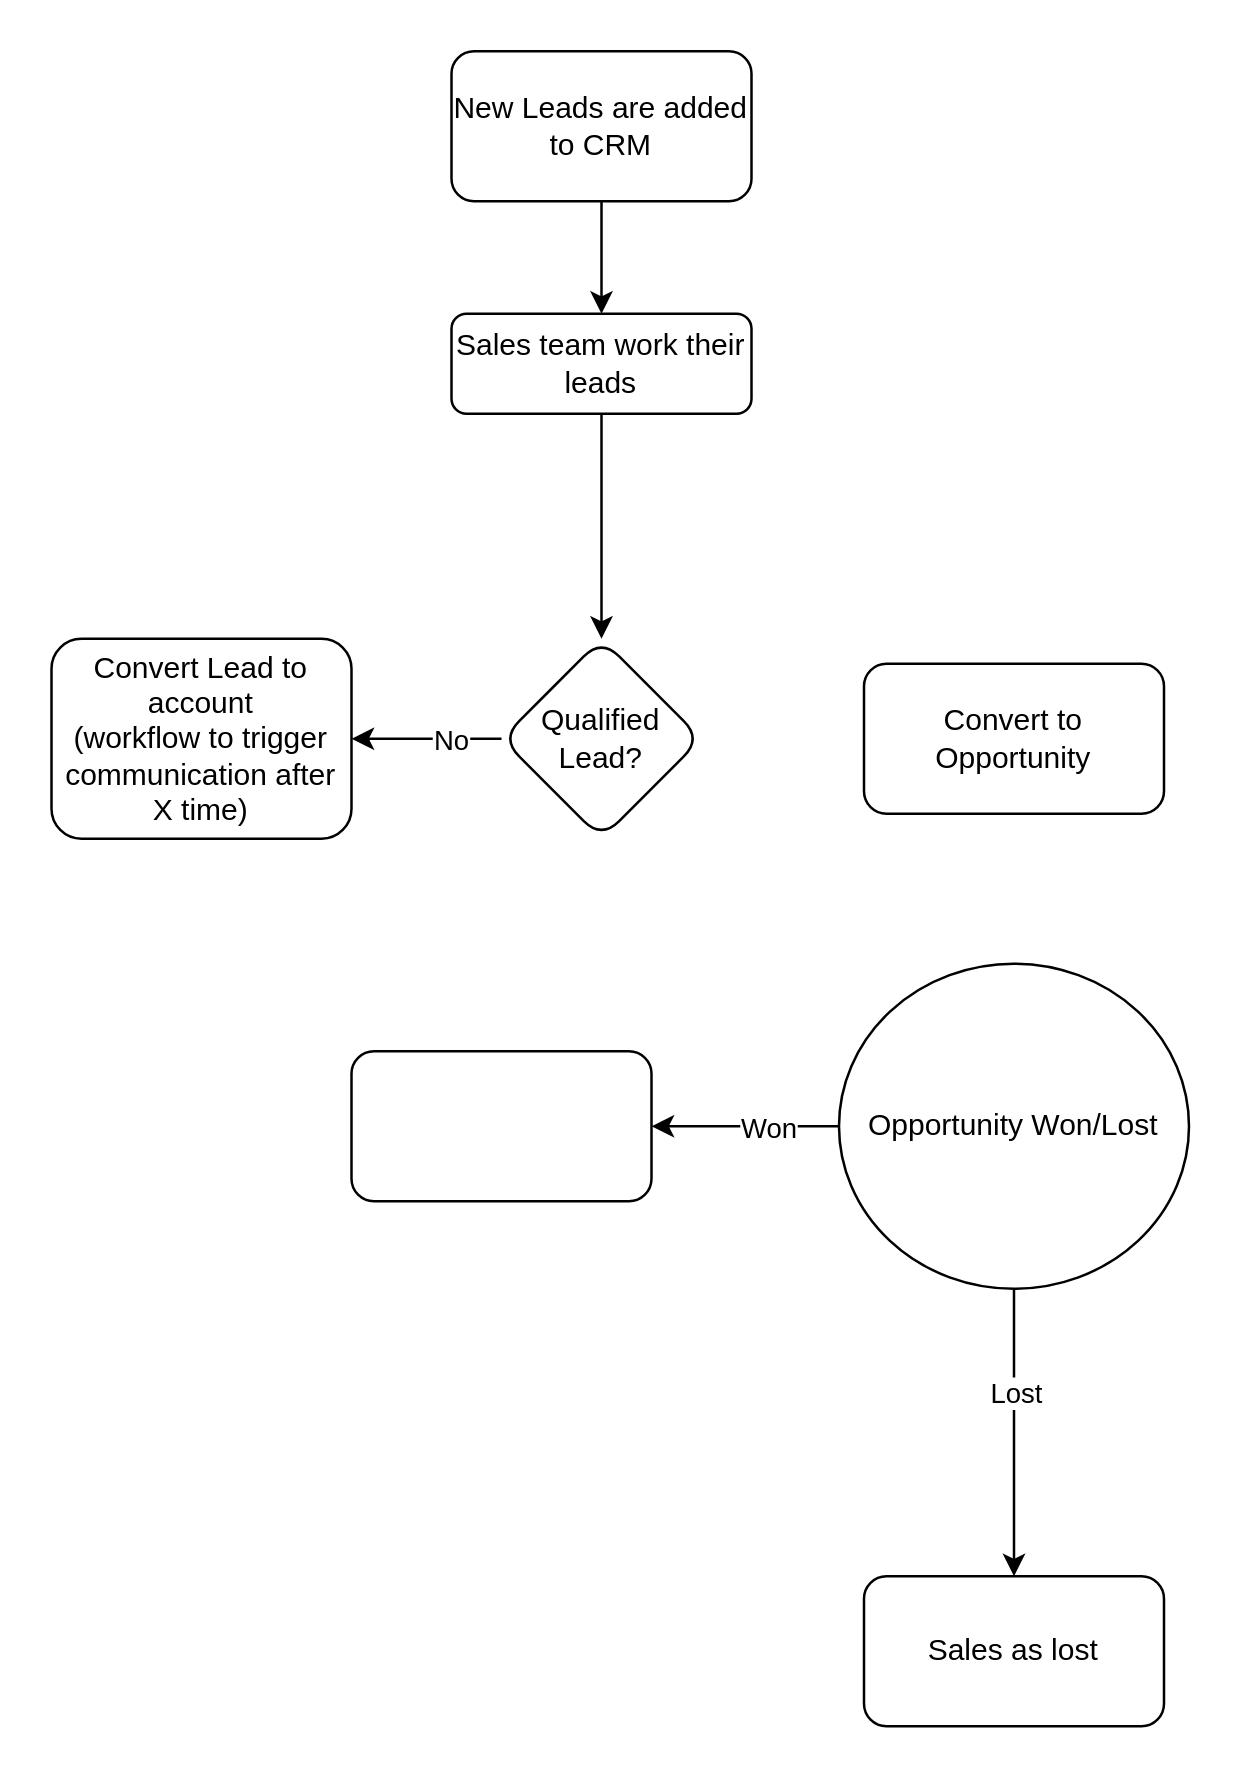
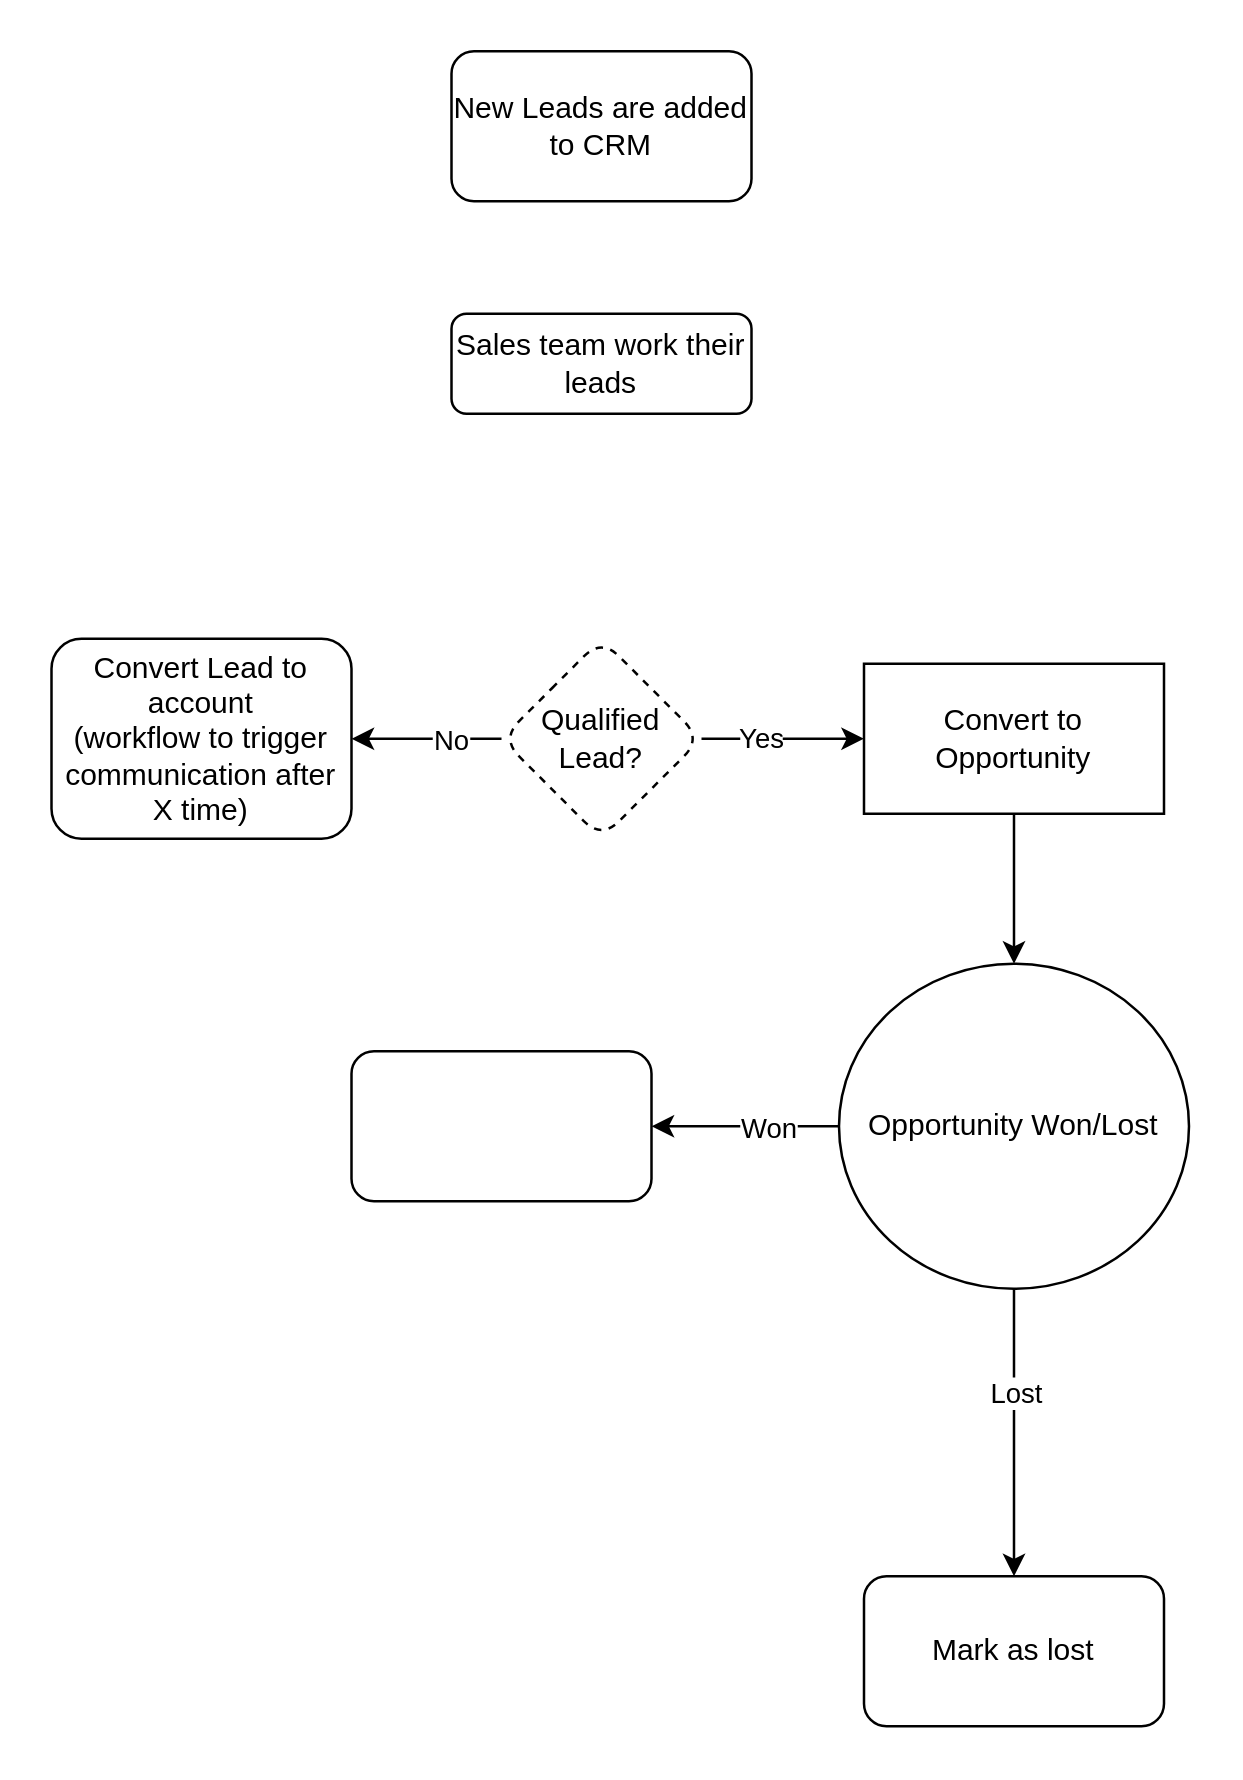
- <mxCell id="2" value="" style="edgeStyle=orthogonalEdgeStyle;rounded=0;orthogonalLoop=1;jettySize=auto;html=1;" parent="1" source="3" target="5" edge="1"><mxGeometry relative="1" as="geometry" /></mxCell>
- <mxCell id="4" value="" style="edgeStyle=orthogonalEdgeStyle;rounded=0;orthogonalLoop=1;jettySize=auto;html=1;" parent="1" source="5" target="10" edge="1"><mxGeometry relative="1" as="geometry" /></mxCell>
- <mxCell id="10" value="Qualified Lead?" style="rhombus;whiteSpace=wrap;html=1;rounded=1;" parent="1" vertex="1"><mxGeometry x="200" y="255" width="80" height="80" as="geometry" /></mxCell>
+ <mxCell id="10" value="Qualified Lead?" style="rhombus;whiteSpace=wrap;html=1;rounded=1;dashed=1;" parent="1" vertex="1"><mxGeometry x="200" y="255" width="80" height="80" as="geometry" /></mxCell>
+ <mxCell id="8" value="" style="edgeStyle=orthogonalEdgeStyle;rounded=0;orthogonalLoop=1;jettySize=auto;html=1;" parent="1" source="10" target="13" edge="1"><mxGeometry relative="1" as="geometry"><mxPoint x="355" y="295" as="targetPoint" /></mxGeometry></mxCell>
+ <mxCell id="9" value="Yes" style="edgeLabel;html=1;align=center;verticalAlign=middle;resizable=0;points=[];" parent="8" vertex="1" connectable="0"><mxGeometry x="-0.3" y="1" relative="1" as="geometry"><mxPoint as="offset" /></mxGeometry></mxCell>
- <mxCell id="13" value="Convert to Opportunity " style="rounded=1;whiteSpace=wrap;html=1;" parent="1" vertex="1"><mxGeometry x="345" y="265" width="120" height="60" as="geometry" /></mxCell>
+ <mxCell id="13" value="Convert to Opportunity " style="whiteSpace=wrap;html=1;rounded=0;" parent="1" vertex="1"><mxGeometry x="345" y="265" width="120" height="60" as="geometry" /></mxCell>
+ <mxCell id="12" value="" style="edgeStyle=orthogonalEdgeStyle;rounded=0;orthogonalLoop=1;jettySize=auto;html=1;" parent="1" source="13" target="18" edge="1"><mxGeometry relative="1" as="geometry" /></mxCell>
- <mxCell id="19" value="Sales as lost" style="whiteSpace=wrap;html=1;rounded=1;" parent="1" vertex="1"><mxGeometry x="345" y="630" width="120" height="60" as="geometry" /></mxCell>
+ <mxCell id="19" value="Mark as lost" style="whiteSpace=wrap;html=1;rounded=1;" parent="1" vertex="1"><mxGeometry x="345" y="630" width="120" height="60" as="geometry" /></mxCell>
